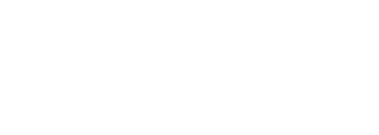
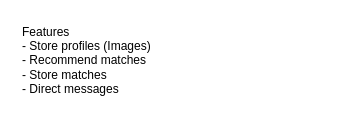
+ <mxCell id="2" value="Features&lt;br&gt;&lt;div&gt;&lt;span&gt;- Store profiles (Images)&lt;/span&gt;&lt;/div&gt;&lt;div&gt;&lt;span&gt;- Recommend matches&lt;/span&gt;&lt;/div&gt;&lt;div&gt;&lt;span&gt;- Store matches&lt;/span&gt;&lt;/div&gt;&lt;div&gt;&lt;span&gt;- Direct messages&lt;/span&gt;&lt;/div&gt;" style="text;html=1;strokeColor=none;fillColor=none;align=left;verticalAlign=middle;whiteSpace=wrap;rounded=0;" vertex="1" parent="1"><mxGeometry x="20" y="20" width="300" height="80" as="geometry" /></mxCell>
